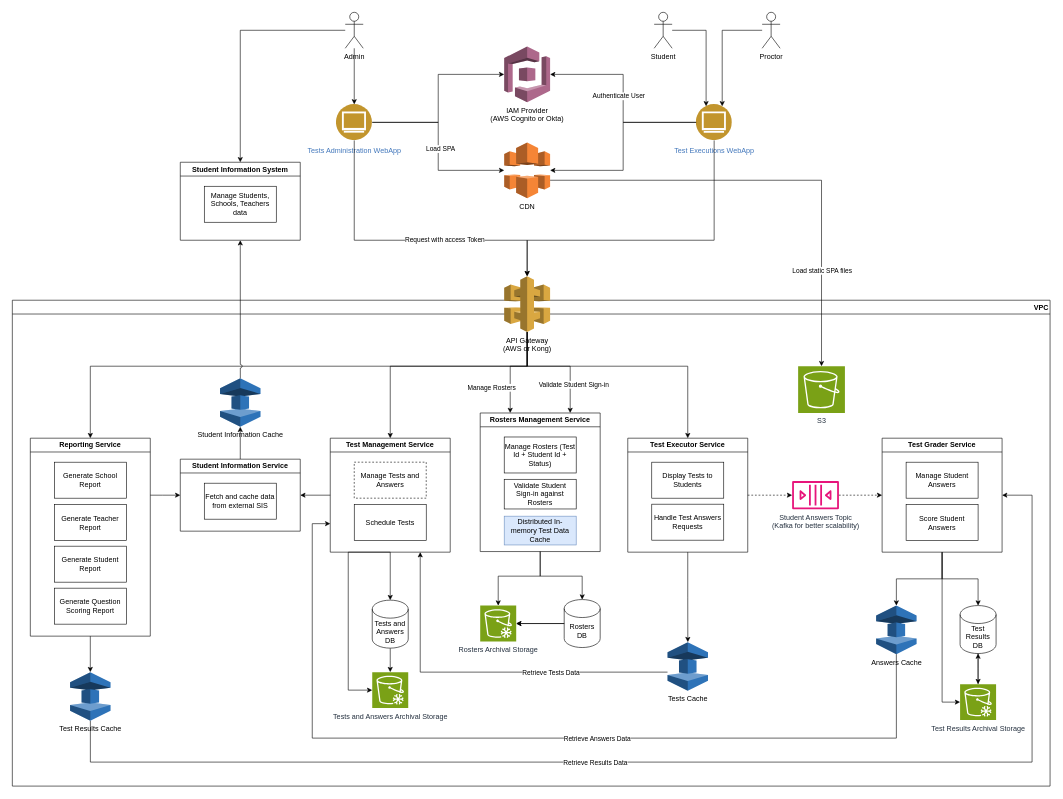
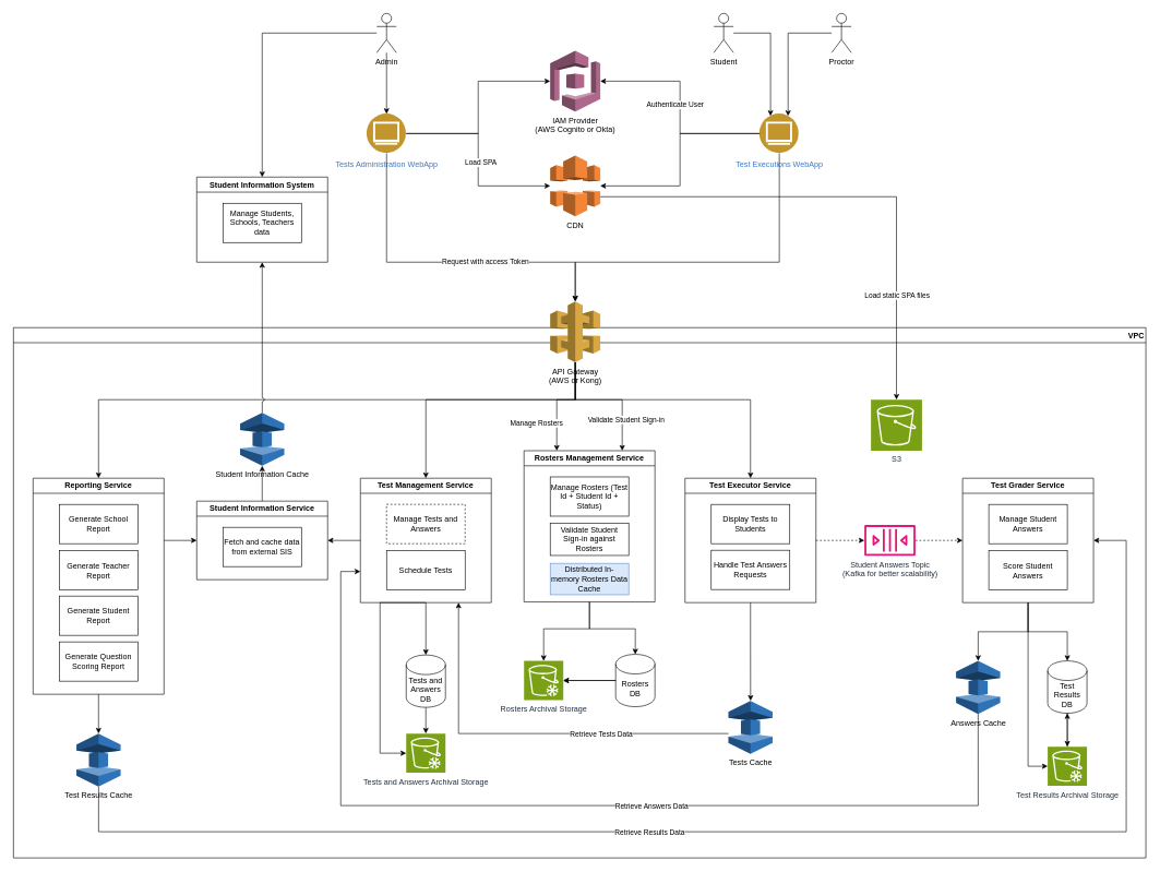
- <mxCell id="19" value="Distributed In-memory Test Data Cache" style="whiteSpace=wrap;html=1;fillColor=#dae8fc;strokeColor=#6c8ebf;" vertex="1" parent="16"><mxGeometry x="40" y="172" width="120" height="48" as="geometry" /></mxCell>
+ <mxCell id="19" value="Distributed In-memory Rosters Data Cache" style="whiteSpace=wrap;html=1;fillColor=#dae8fc;strokeColor=#6c8ebf;" vertex="1" parent="16"><mxGeometry x="40" y="172" width="120" height="48" as="geometry" /></mxCell>
